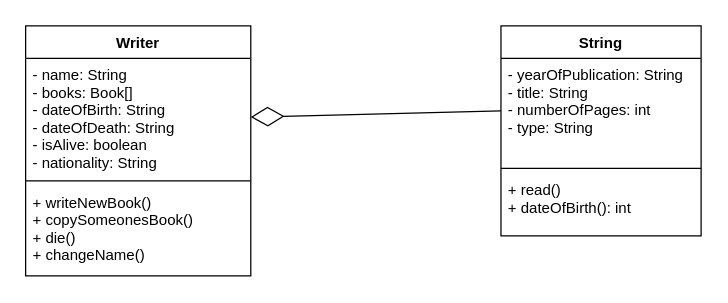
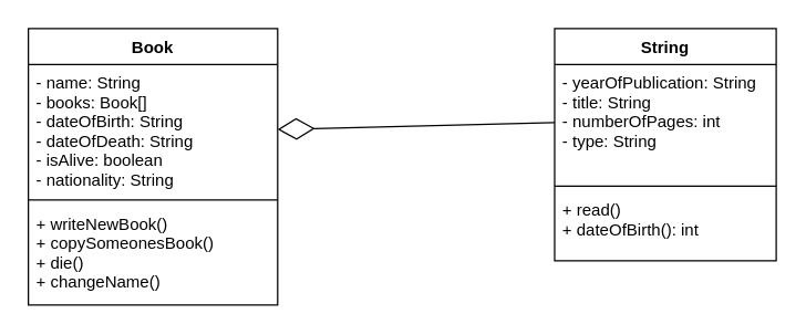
- <mxCell id="2" value="Writer" style="swimlane;fontStyle=1;align=center;verticalAlign=top;childLayout=stackLayout;horizontal=1;startSize=26;horizontalStack=0;resizeParent=1;resizeParentMax=0;resizeLast=0;collapsible=1;marginBottom=0;" vertex="1" parent="1"><mxGeometry x="20" y="20" width="180" height="200" as="geometry" /></mxCell>
+ <mxCell id="2" value="Book" style="swimlane;fontStyle=1;align=center;verticalAlign=top;childLayout=stackLayout;horizontal=1;startSize=26;horizontalStack=0;resizeParent=1;resizeParentMax=0;resizeLast=0;collapsible=1;marginBottom=0;" vertex="1" parent="1"><mxGeometry x="20" y="20" width="180" height="200" as="geometry" /></mxCell>
